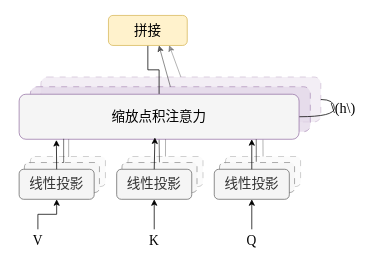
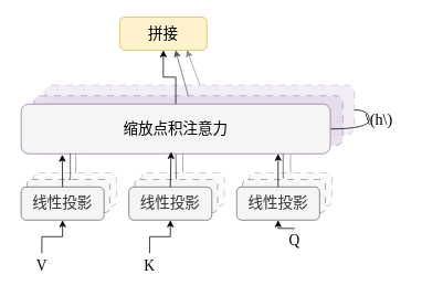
- <mxCell id="22" style="edgeStyle=orthogonalEdgeStyle;rounded=0;orthogonalLoop=1;jettySize=auto;html=1;exitX=0.5;exitY=0;exitDx=0;exitDy=0;entryX=0.5;entryY=1;entryDx=0;entryDy=0;endArrow=none;" edge="1" parent="1" source="23" target="33"><mxGeometry relative="1" as="geometry" /></mxCell>
+ <mxCell id="22" style="edgeStyle=orthogonalEdgeStyle;rounded=0;orthogonalLoop=1;jettySize=auto;html=1;exitX=0.5;exitY=0;exitDx=0;exitDy=0;entryX=0.5;entryY=1;entryDx=0;entryDy=0;" edge="1" parent="1" source="23" target="33"><mxGeometry relative="1" as="geometry" /></mxCell>
- <mxCell id="18" value="K" style="text;html=1;align=center;verticalAlign=middle;whiteSpace=wrap;rounded=0;fontSize=18;fontFamily=Times New Roman;" vertex="1" parent="1"><mxGeometry x="175" y="305" width="60" height="30" as="geometry" /></mxCell>
+ <mxCell id="18" value="K" style="text;html=1;align=center;verticalAlign=middle;whiteSpace=wrap;rounded=0;fontSize=18;fontFamily=Times New Roman;" vertex="1" parent="1"><mxGeometry x="150" y="305" width="60" height="30" as="geometry" /></mxCell>
- <mxCell id="20" value="Q" style="text;html=1;align=center;verticalAlign=middle;whiteSpace=wrap;rounded=0;fontSize=18;fontFamily=Times New Roman;" vertex="1" parent="1"><mxGeometry x="305" y="305" width="60" height="30" as="geometry" /></mxCell>
+ <mxCell id="20" value="Q" style="text;html=1;align=center;verticalAlign=middle;whiteSpace=wrap;rounded=0;fontSize=18;fontFamily=Times New Roman;" vertex="1" parent="1"><mxGeometry x="325" y="275" width="60" height="30" as="geometry" /></mxCell>
